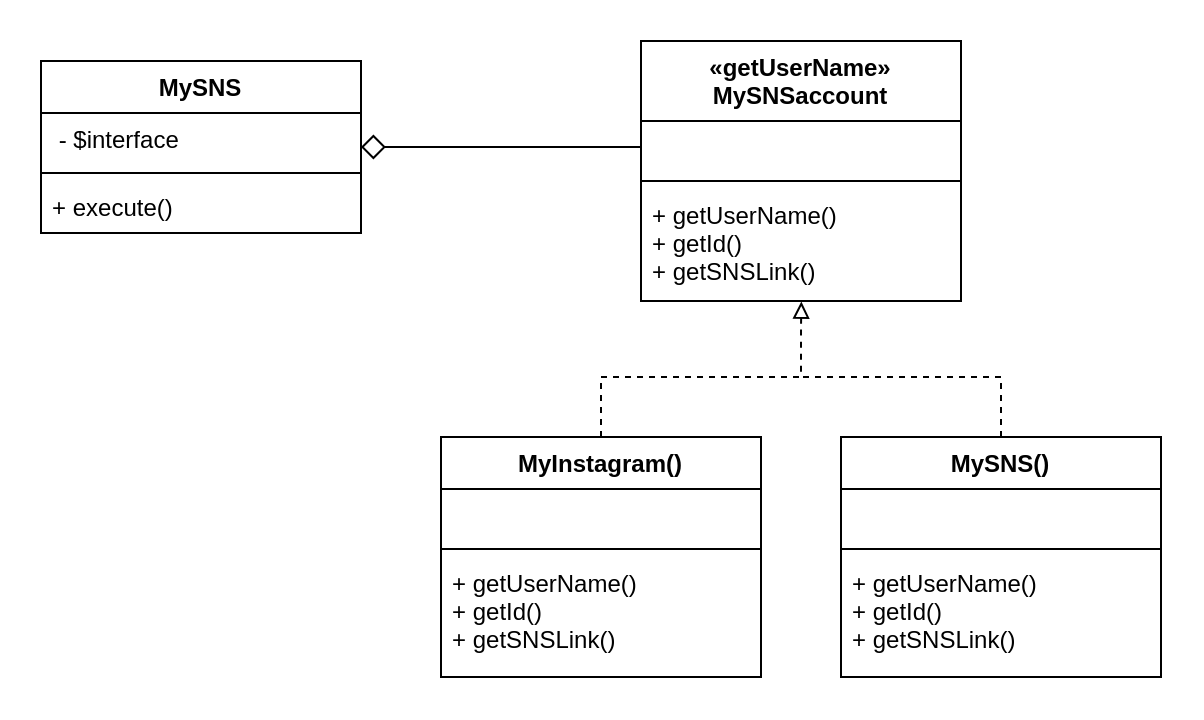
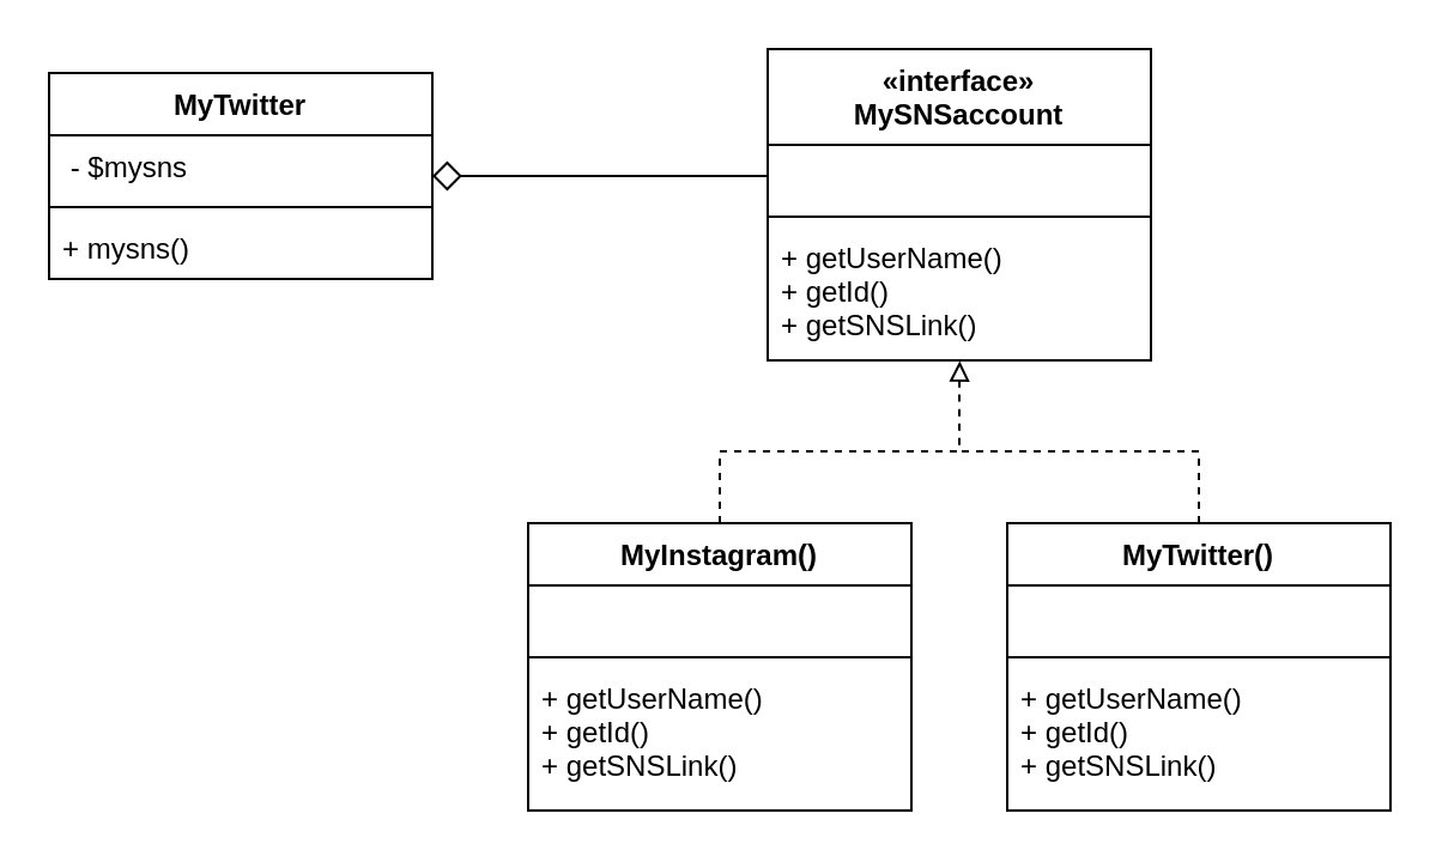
- <mxCell id="3" value="«getUserName»&#10;MySNSaccount" style="swimlane;fontStyle=1;align=center;verticalAlign=top;childLayout=stackLayout;horizontal=1;startSize=40;horizontalStack=0;resizeParent=1;resizeParentMax=0;resizeLast=0;collapsible=1;marginBottom=0;" parent="1" vertex="1"><mxGeometry x="320" y="20" width="160" height="130" as="geometry" /></mxCell>
+ <mxCell id="3" value="«interface»&#10;MySNSaccount" style="swimlane;fontStyle=1;align=center;verticalAlign=top;childLayout=stackLayout;horizontal=1;startSize=40;horizontalStack=0;resizeParent=1;resizeParentMax=0;resizeLast=0;collapsible=1;marginBottom=0;" parent="1" vertex="1"><mxGeometry x="320" y="20" width="160" height="130" as="geometry" /></mxCell>
- <mxCell id="18" value="MySNS" style="swimlane;fontStyle=1;align=center;verticalAlign=top;childLayout=stackLayout;horizontal=1;startSize=26;horizontalStack=0;resizeParent=1;resizeParentMax=0;resizeLast=0;collapsible=1;marginBottom=0;" parent="1" vertex="1"><mxGeometry x="20" y="30" width="160" height="86" as="geometry" /></mxCell>
+ <mxCell id="18" value="MyTwitter" style="swimlane;fontStyle=1;align=center;verticalAlign=top;childLayout=stackLayout;horizontal=1;startSize=26;horizontalStack=0;resizeParent=1;resizeParentMax=0;resizeLast=0;collapsible=1;marginBottom=0;" parent="1" vertex="1"><mxGeometry x="20" y="30" width="160" height="86" as="geometry" /></mxCell>
- <mxCell id="19" value=" - $interface　" style="text;strokeColor=none;fillColor=none;align=left;verticalAlign=top;spacingLeft=4;spacingRight=4;overflow=hidden;rotatable=0;points=[[0,0.5],[1,0.5]];portConstraint=eastwest;" parent="18" vertex="1"><mxGeometry y="26" width="160" height="26" as="geometry" /></mxCell>
+ <mxCell id="19" value=" - $mysns　" style="text;strokeColor=none;fillColor=none;align=left;verticalAlign=top;spacingLeft=4;spacingRight=4;overflow=hidden;rotatable=0;points=[[0,0.5],[1,0.5]];portConstraint=eastwest;" parent="18" vertex="1"><mxGeometry y="26" width="160" height="26" as="geometry" /></mxCell>
- <mxCell id="21" value="+ execute()" style="text;strokeColor=none;fillColor=none;align=left;verticalAlign=top;spacingLeft=4;spacingRight=4;overflow=hidden;rotatable=0;points=[[0,0.5],[1,0.5]];portConstraint=eastwest;" parent="18" vertex="1"><mxGeometry y="60" width="160" height="26" as="geometry" /></mxCell>
+ <mxCell id="21" value="+ mysns()" style="text;strokeColor=none;fillColor=none;align=left;verticalAlign=top;spacingLeft=4;spacingRight=4;overflow=hidden;rotatable=0;points=[[0,0.5],[1,0.5]];portConstraint=eastwest;" parent="18" vertex="1"><mxGeometry y="60" width="160" height="26" as="geometry" /></mxCell>
- <mxCell id="8" value="MySNS()" style="swimlane;fontStyle=1;align=center;verticalAlign=top;childLayout=stackLayout;horizontal=1;startSize=26;horizontalStack=0;resizeParent=1;resizeParentMax=0;resizeLast=0;collapsible=1;marginBottom=0;" parent="1" vertex="1"><mxGeometry x="420" y="218" width="160" height="120" as="geometry" /></mxCell>
+ <mxCell id="8" value="MyTwitter()" style="swimlane;fontStyle=1;align=center;verticalAlign=top;childLayout=stackLayout;horizontal=1;startSize=26;horizontalStack=0;resizeParent=1;resizeParentMax=0;resizeLast=0;collapsible=1;marginBottom=0;" parent="1" vertex="1"><mxGeometry x="420" y="218" width="160" height="120" as="geometry" /></mxCell>
